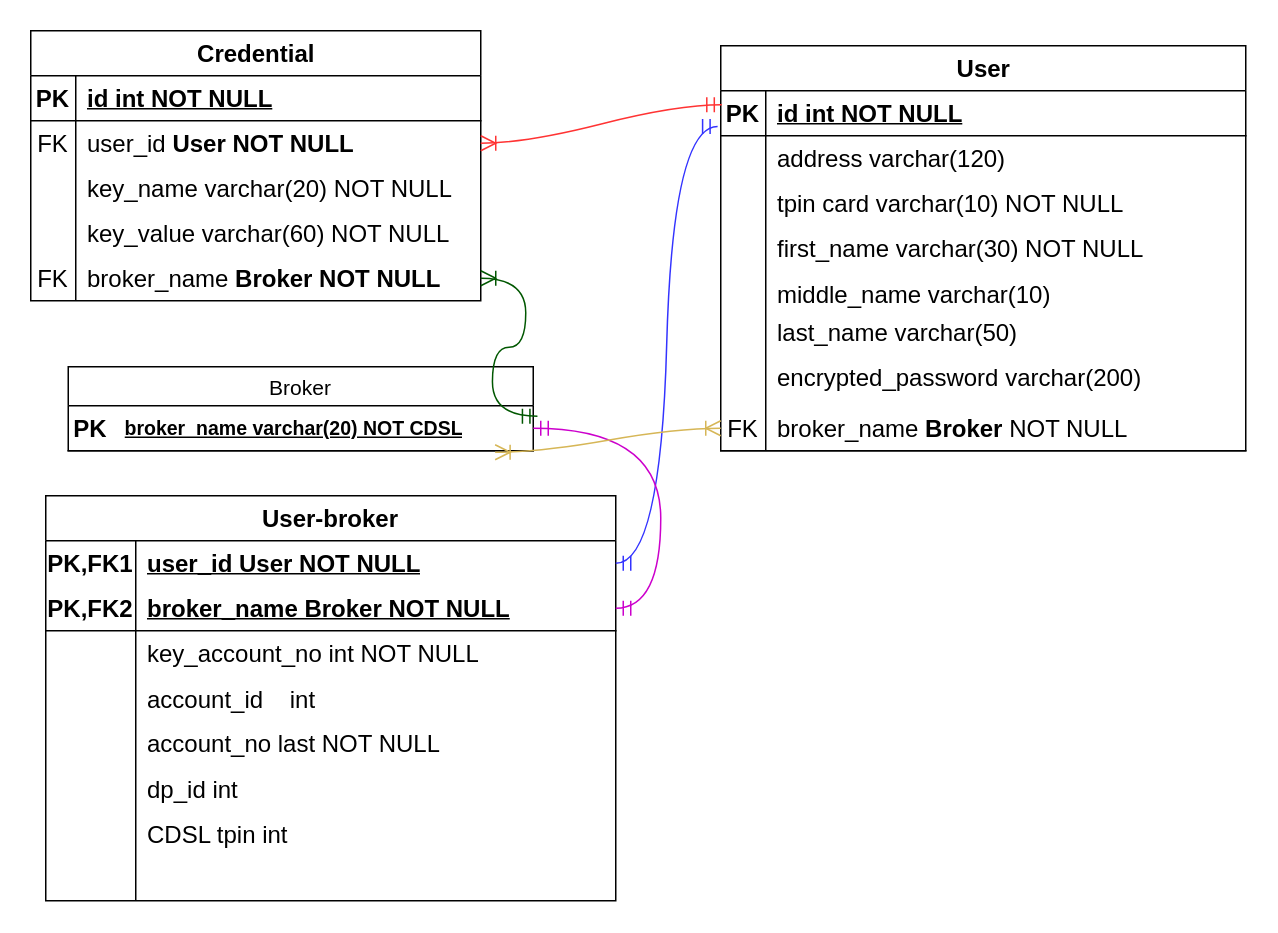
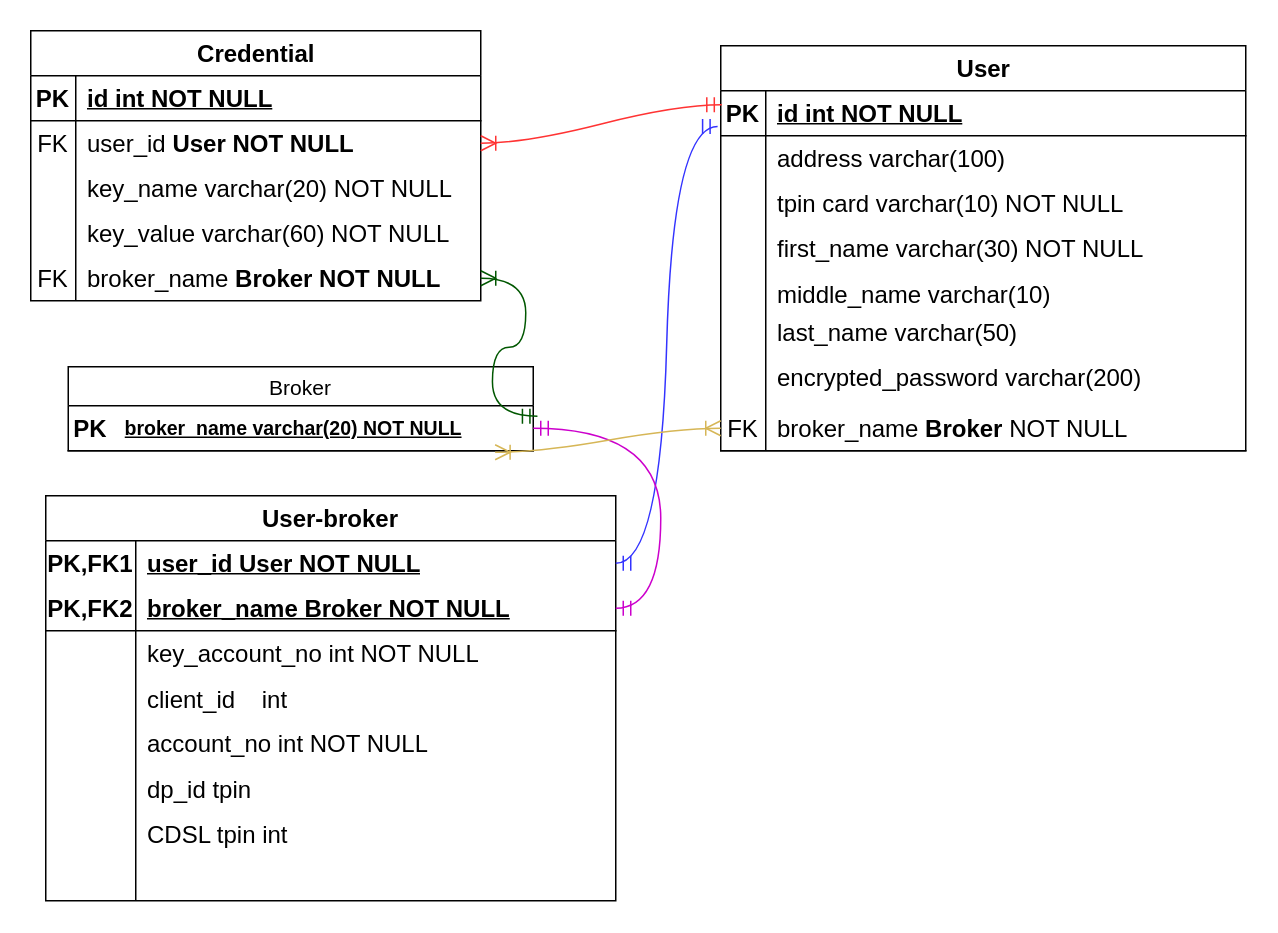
- <mxCell id="8" value="address varchar(120)&lt;br&gt;" style="shape=partialRectangle;connectable=0;fillColor=none;top=0;left=0;bottom=0;right=0;align=left;spacingLeft=6;overflow=hidden;whiteSpace=wrap;html=1;fontSize=16;" vertex="1" parent="6"><mxGeometry x="30" width="320" height="30" as="geometry"><mxRectangle width="320" height="30" as="alternateBounds" /></mxGeometry></mxCell>
+ <mxCell id="8" value="address varchar(100)&lt;br&gt;" style="shape=partialRectangle;connectable=0;fillColor=none;top=0;left=0;bottom=0;right=0;align=left;spacingLeft=6;overflow=hidden;whiteSpace=wrap;html=1;fontSize=16;" vertex="1" parent="6"><mxGeometry x="30" width="320" height="30" as="geometry"><mxRectangle width="320" height="30" as="alternateBounds" /></mxGeometry></mxCell>
- <mxCell id="31" value="broker_name varchar(20) NOT CDSL" style="shape=partialRectangle;connectable=0;fillColor=none;top=0;left=0;bottom=0;right=0;align=left;spacingLeft=6;fontStyle=5;overflow=hidden;whiteSpace=wrap;html=1;fontSize=13;" vertex="1" parent="29"><mxGeometry x="30" width="280" height="30" as="geometry"><mxRectangle width="280" height="30" as="alternateBounds" /></mxGeometry></mxCell>
+ <mxCell id="31" value="broker_name varchar(20) NOT NULL" style="shape=partialRectangle;connectable=0;fillColor=none;top=0;left=0;bottom=0;right=0;align=left;spacingLeft=6;fontStyle=5;overflow=hidden;whiteSpace=wrap;html=1;fontSize=13;" vertex="1" parent="29"><mxGeometry x="30" width="280" height="30" as="geometry"><mxRectangle width="280" height="30" as="alternateBounds" /></mxGeometry></mxCell>
- <mxCell id="62" value="account_id    int" style="shape=partialRectangle;connectable=0;fillColor=none;top=0;left=0;bottom=0;right=0;align=left;spacingLeft=6;overflow=hidden;fontSize=16;" vertex="1" parent="60"><mxGeometry x="60" width="320" height="30" as="geometry"><mxRectangle width="320" height="30" as="alternateBounds" /></mxGeometry></mxCell>
+ <mxCell id="62" value="client_id    int" style="shape=partialRectangle;connectable=0;fillColor=none;top=0;left=0;bottom=0;right=0;align=left;spacingLeft=6;overflow=hidden;fontSize=16;" vertex="1" parent="60"><mxGeometry x="60" width="320" height="30" as="geometry"><mxRectangle width="320" height="30" as="alternateBounds" /></mxGeometry></mxCell>
- <mxCell id="65" value="account_no last NOT NULL" style="shape=partialRectangle;connectable=0;fillColor=none;top=0;left=0;bottom=0;right=0;align=left;spacingLeft=6;overflow=hidden;html=1;whiteSpace=wrap;fontSize=16;" vertex="1" parent="63"><mxGeometry x="60" width="320" height="30" as="geometry"><mxRectangle width="320" height="30" as="alternateBounds" /></mxGeometry></mxCell>
+ <mxCell id="65" value="account_no int NOT NULL" style="shape=partialRectangle;connectable=0;fillColor=none;top=0;left=0;bottom=0;right=0;align=left;spacingLeft=6;overflow=hidden;html=1;whiteSpace=wrap;fontSize=16;" vertex="1" parent="63"><mxGeometry x="60" width="320" height="30" as="geometry"><mxRectangle width="320" height="30" as="alternateBounds" /></mxGeometry></mxCell>
- <mxCell id="68" value="dp_id int" style="shape=partialRectangle;connectable=0;fillColor=none;top=0;left=0;bottom=0;right=0;align=left;spacingLeft=6;overflow=hidden;fontSize=16;" vertex="1" parent="66"><mxGeometry x="60" width="320" height="30" as="geometry"><mxRectangle width="320" height="30" as="alternateBounds" /></mxGeometry></mxCell>
+ <mxCell id="68" value="dp_id tpin" style="shape=partialRectangle;connectable=0;fillColor=none;top=0;left=0;bottom=0;right=0;align=left;spacingLeft=6;overflow=hidden;fontSize=16;" vertex="1" parent="66"><mxGeometry x="60" width="320" height="30" as="geometry"><mxRectangle width="320" height="30" as="alternateBounds" /></mxGeometry></mxCell>
